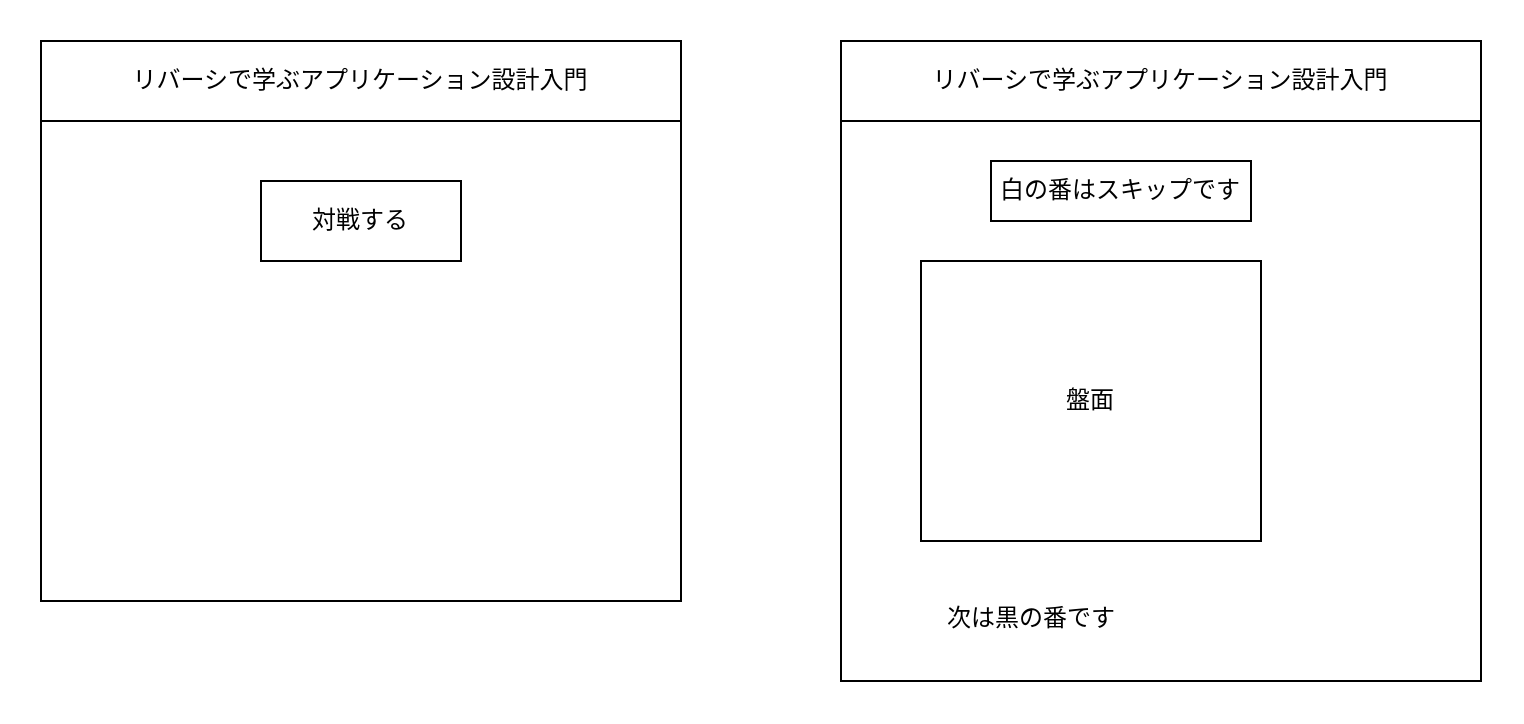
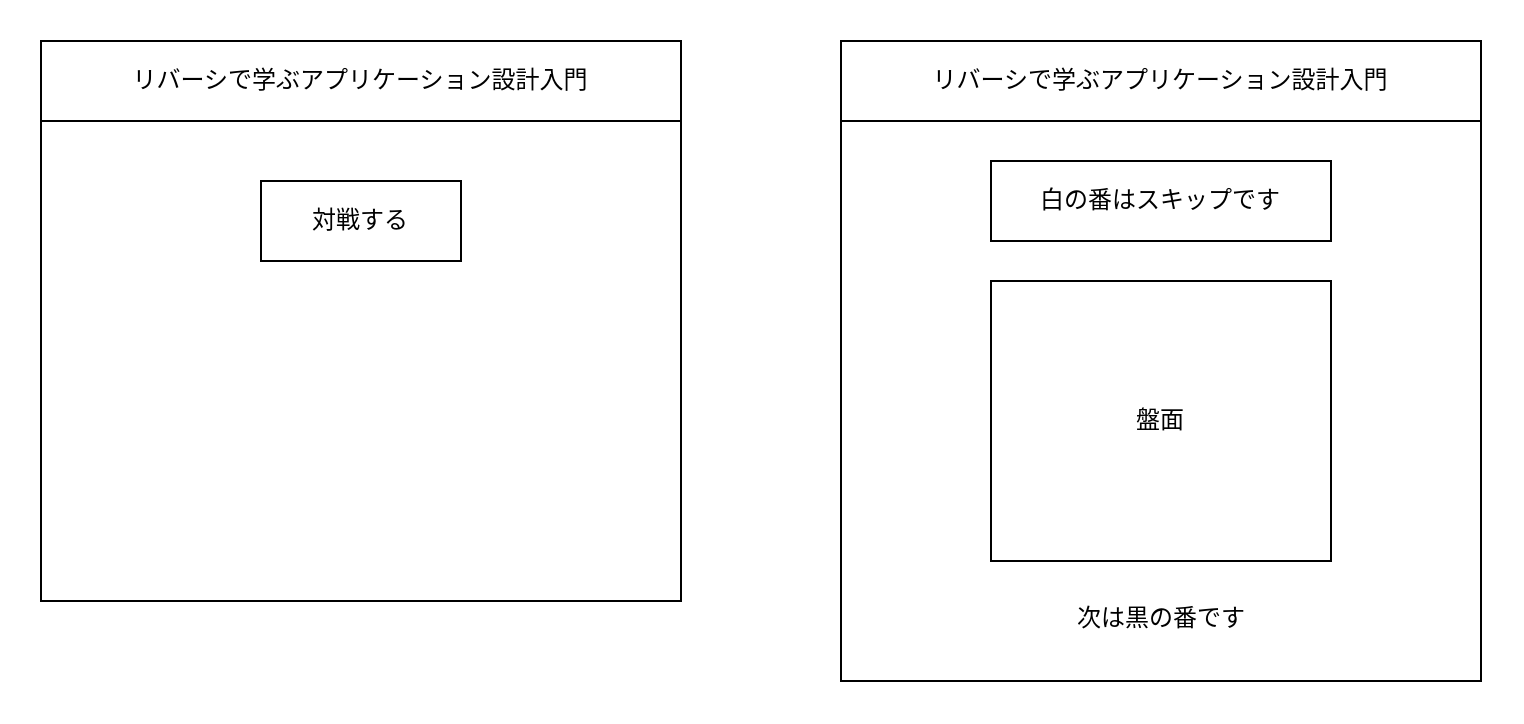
- <mxCell id="7" value="白の番はスキップです" style="rounded=0;whiteSpace=wrap;html=1;fillColor=none;" vertex="1" parent="1"><mxGeometry x="495" y="80" width="130" height="30" as="geometry" /></mxCell>
+ <mxCell id="7" value="白の番はスキップです" style="rounded=0;whiteSpace=wrap;html=1;fillColor=none;" vertex="1" parent="1"><mxGeometry x="495" y="80" width="170" height="40" as="geometry" /></mxCell>
- <mxCell id="8" value="盤面" style="rounded=0;whiteSpace=wrap;html=1;fillColor=none;" vertex="1" parent="1"><mxGeometry x="460" y="130" width="170" height="140" as="geometry" /></mxCell>
+ <mxCell id="8" value="盤面" style="rounded=0;whiteSpace=wrap;html=1;fillColor=none;" vertex="1" parent="1"><mxGeometry x="495" y="140" width="170" height="140" as="geometry" /></mxCell>
- <mxCell id="9" value="次は黒の番です" style="text;html=1;align=center;verticalAlign=middle;resizable=0;points=[];autosize=1;strokeColor=none;fillColor=none;" vertex="1" parent="1"><mxGeometry x="460" y="294" width="110" height="30" as="geometry" /></mxCell>
+ <mxCell id="9" value="次は黒の番です" style="text;html=1;align=center;verticalAlign=middle;resizable=0;points=[];autosize=1;strokeColor=none;fillColor=none;" vertex="1" parent="1"><mxGeometry x="525" y="294" width="110" height="30" as="geometry" /></mxCell>
